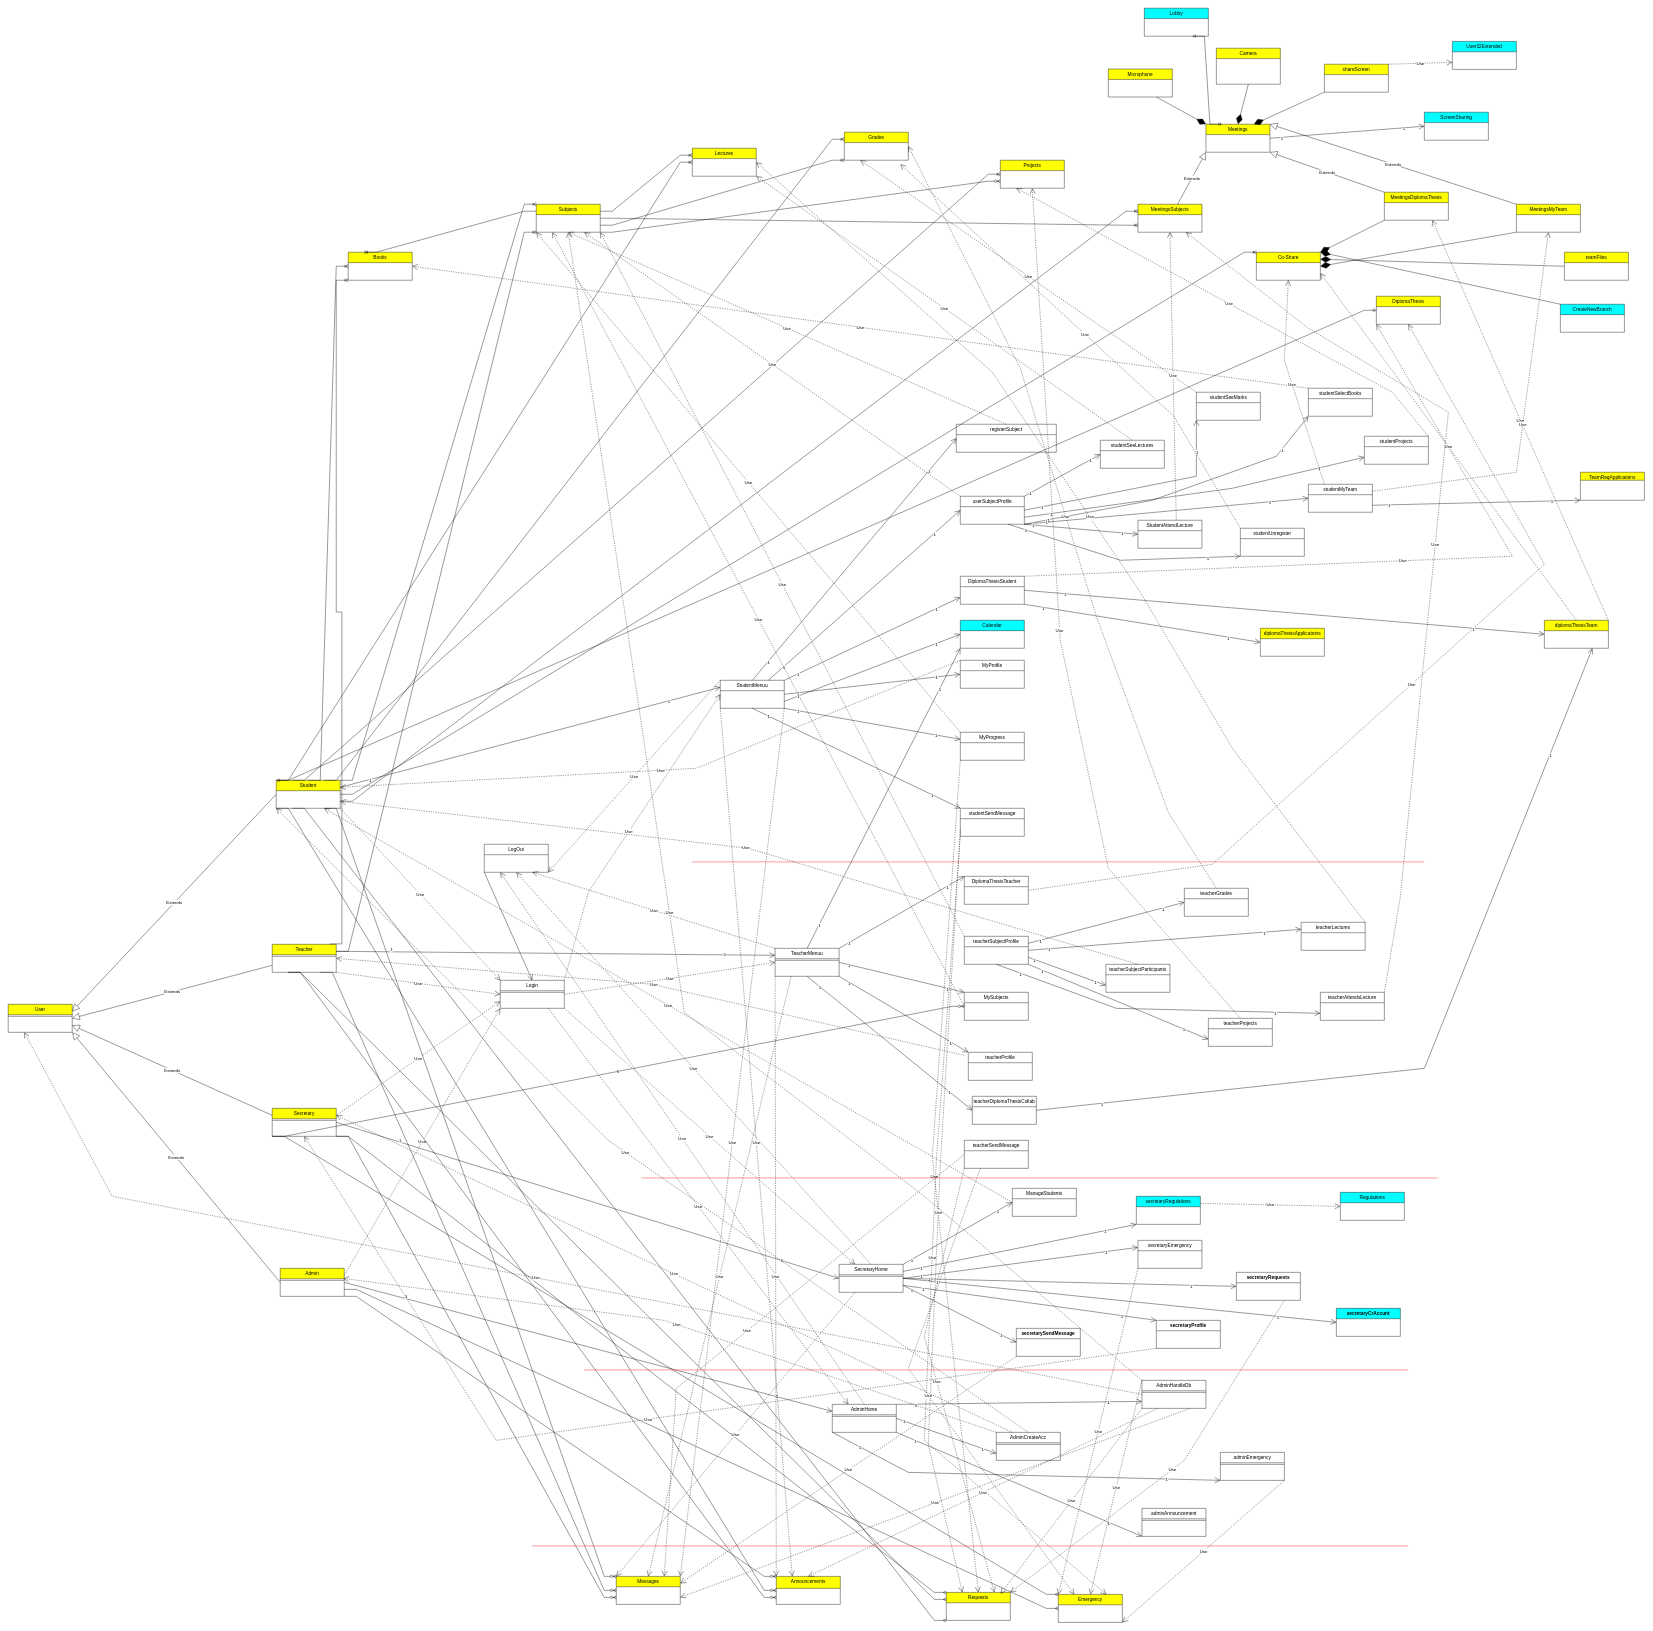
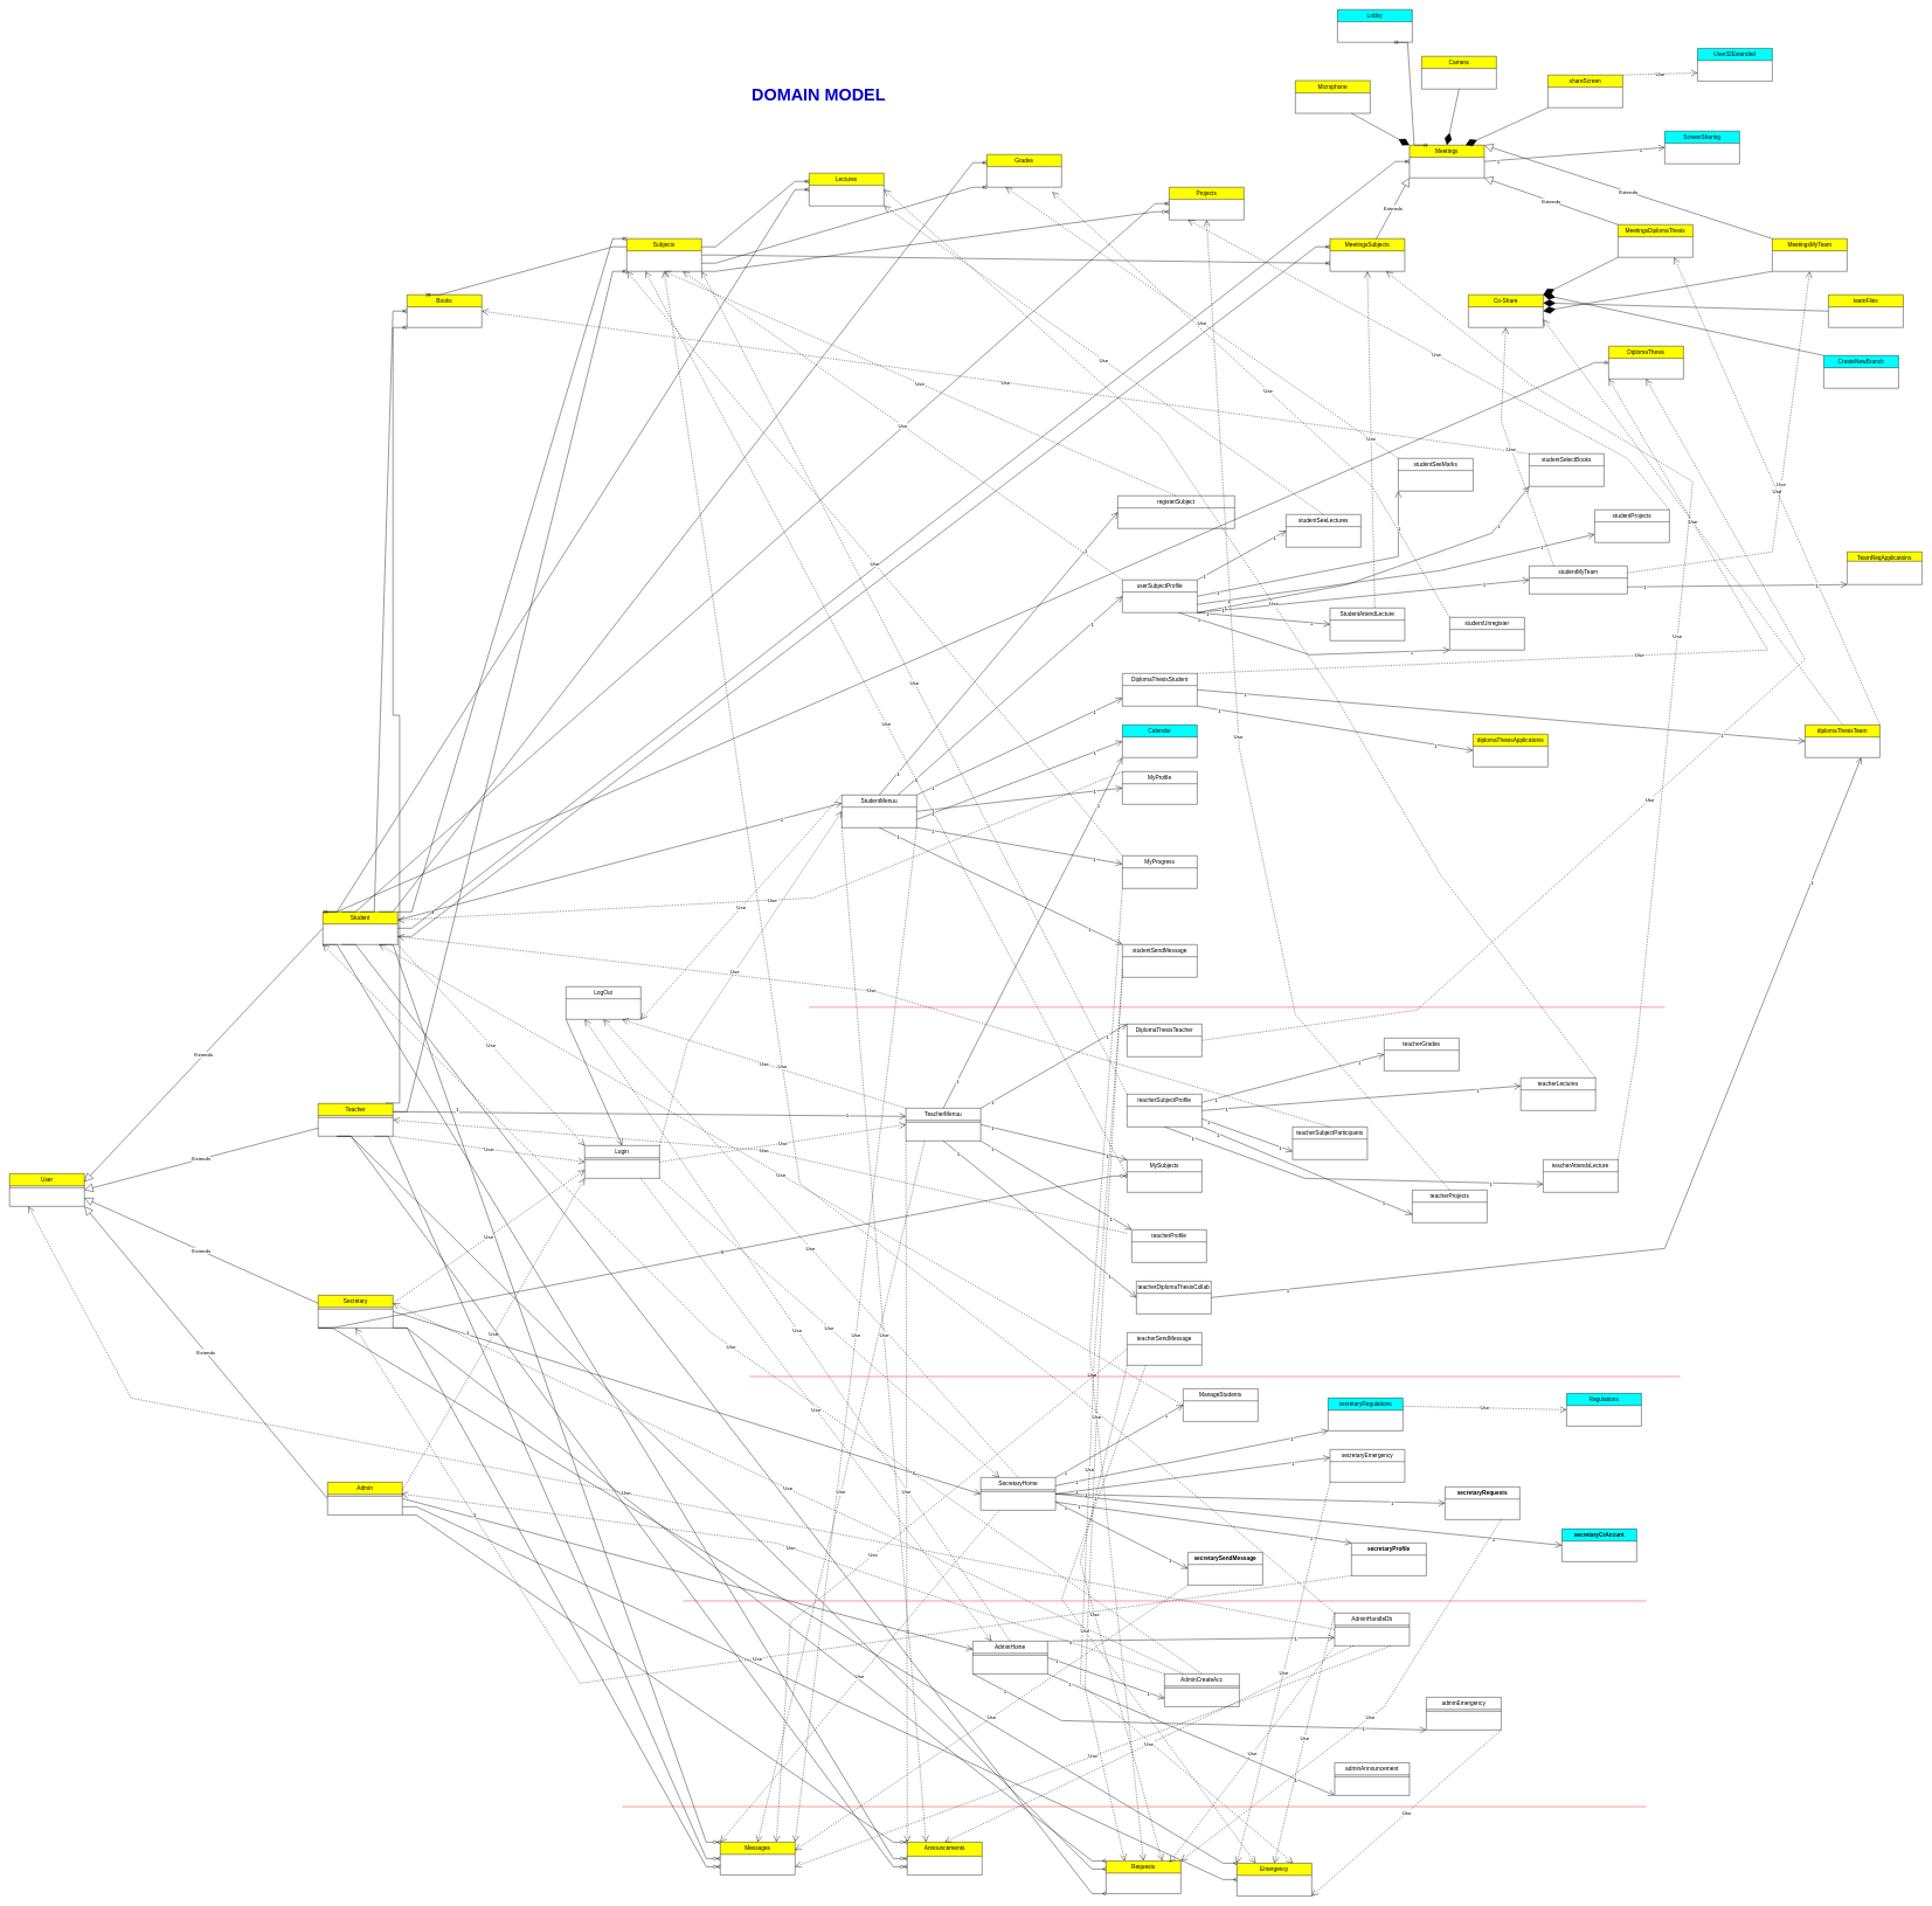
- <mxCell id="290" value="Camera" style="swimlane;fontStyle=0;align=center;verticalAlign=top;childLayout=stackLayout;horizontal=1;startSize=26;horizontalStack=0;resizeParent=1;resizeLast=0;collapsible=1;marginBottom=0;rounded=0;shadow=0;strokeWidth=1;fillColor=#FFFF00;" parent="1" vertex="1"><mxGeometry x="3040" y="120" width="160" height="90" as="geometry"><mxRectangle x="340" y="380" width="170" height="26" as="alternateBounds" /></mxGeometry></mxCell>
+ <mxCell id="290" value="Camera" style="swimlane;fontStyle=0;align=center;verticalAlign=top;childLayout=stackLayout;horizontal=1;startSize=26;horizontalStack=0;resizeParent=1;resizeLast=0;collapsible=1;marginBottom=0;rounded=0;shadow=0;strokeWidth=1;fillColor=#FFFF00;" parent="1" vertex="1"><mxGeometry x="3040" y="120" width="160" height="70" as="geometry"><mxRectangle x="340" y="380" width="170" height="26" as="alternateBounds" /></mxGeometry></mxCell>
+ <mxCell id="306" value="&lt;font color=&quot;#0000cc&quot; style=&quot;font-size: 36px;&quot;&gt;&lt;b&gt;DOMAIN MODEL&lt;/b&gt;&lt;/font&gt;" style="text;html=1;align=center;verticalAlign=middle;resizable=0;points=[];autosize=1;strokeColor=none;fillColor=none;" vertex="1" parent="1"><mxGeometry x="1595" y="173" width="310" height="60" as="geometry" /></mxCell>
- <mxCell id="101" value="" style="edgeStyle=entityRelationEdgeStyle;fontSize=12;html=1;endArrow=ERoneToMany;rounded=0;exitX=1;exitY=0.5;exitDx=0;exitDy=0;entryX=0;entryY=0;entryDx=0;entryDy=0;" parent="1" source="6" target="81" edge="1"><mxGeometry width="100" height="100" relative="1" as="geometry"><mxPoint x="860" y="2013" as="sourcePoint" /><mxPoint x="2854" y="538" as="targetPoint" /></mxGeometry></mxCell>
+ <mxCell id="101" value="" style="edgeStyle=entityRelationEdgeStyle;fontSize=12;html=1;endArrow=ERoneToMany;rounded=0;exitX=1;exitY=0.5;exitDx=0;exitDy=0;" parent="1" source="6" target="187" edge="1"><mxGeometry width="100" height="100" relative="1" as="geometry"><mxPoint x="860" y="2013" as="sourcePoint" /><mxPoint x="2854" y="538" as="targetPoint" /></mxGeometry></mxCell>
- <mxCell id="120" value="studentMyTeam" style="swimlane;fontStyle=0;align=center;verticalAlign=top;childLayout=stackLayout;horizontal=1;startSize=26;horizontalStack=0;resizeParent=1;resizeLast=0;collapsible=1;marginBottom=0;rounded=0;shadow=0;strokeWidth=1;" parent="1" vertex="1"><mxGeometry x="3270" y="1210" width="160" height="70" as="geometry"><mxRectangle x="340" y="380" width="170" height="26" as="alternateBounds" /></mxGeometry></mxCell>
+ <mxCell id="120" value="studentMyTeam" style="swimlane;fontStyle=0;align=center;verticalAlign=top;childLayout=stackLayout;horizontal=1;startSize=26;horizontalStack=0;resizeParent=1;resizeLast=0;collapsible=1;marginBottom=0;rounded=0;shadow=0;strokeWidth=1;" parent="1" vertex="1"><mxGeometry x="3270" y="1210" width="210" height="60" as="geometry"><mxRectangle x="340" y="380" width="170" height="26" as="alternateBounds" /></mxGeometry></mxCell>
- <mxCell id="217" value="Use" style="endArrow=open;endSize=12;dashed=1;html=1;rounded=0;exitX=0.5;exitY=0;exitDx=0;exitDy=0;entryX=1;entryY=0.5;entryDx=0;entryDy=0;" parent="1" source="199" target="84" edge="1"><mxGeometry width="160" relative="1" as="geometry"><mxPoint x="3110" y="2555" as="sourcePoint" /><mxPoint x="2590" y="480" as="targetPoint" /><Array as="points"><mxPoint x="2920" y="2030" /><mxPoint x="2740" y="1540" /><mxPoint x="2550" y="920" /></Array></mxGeometry></mxCell>
